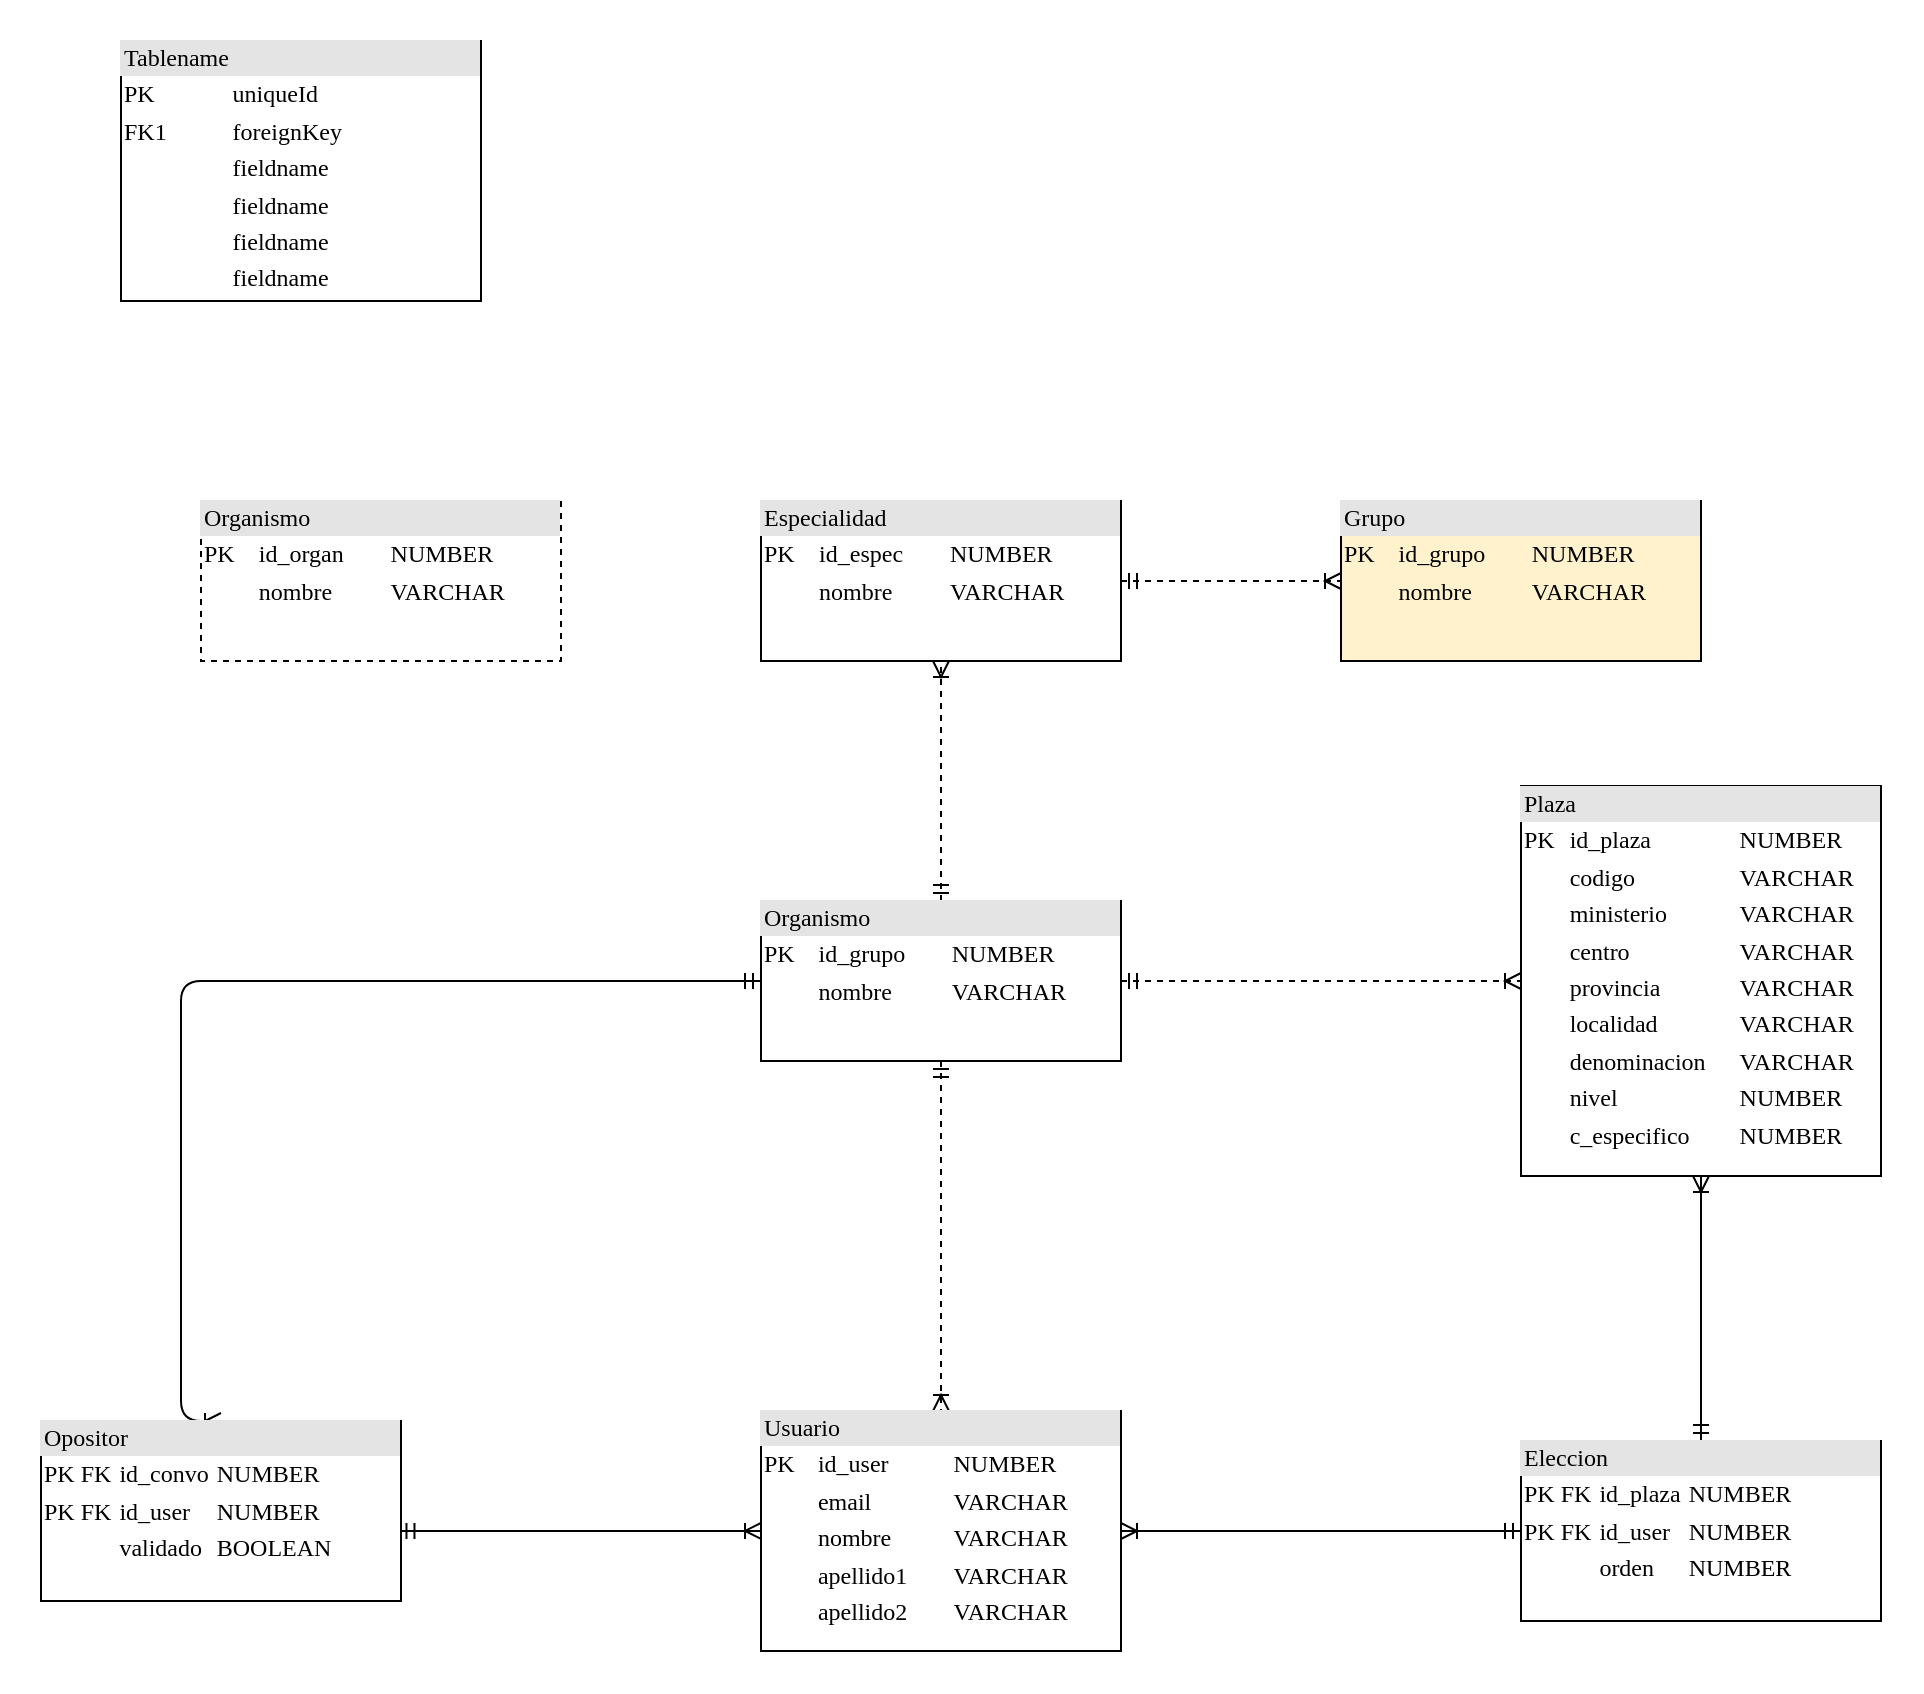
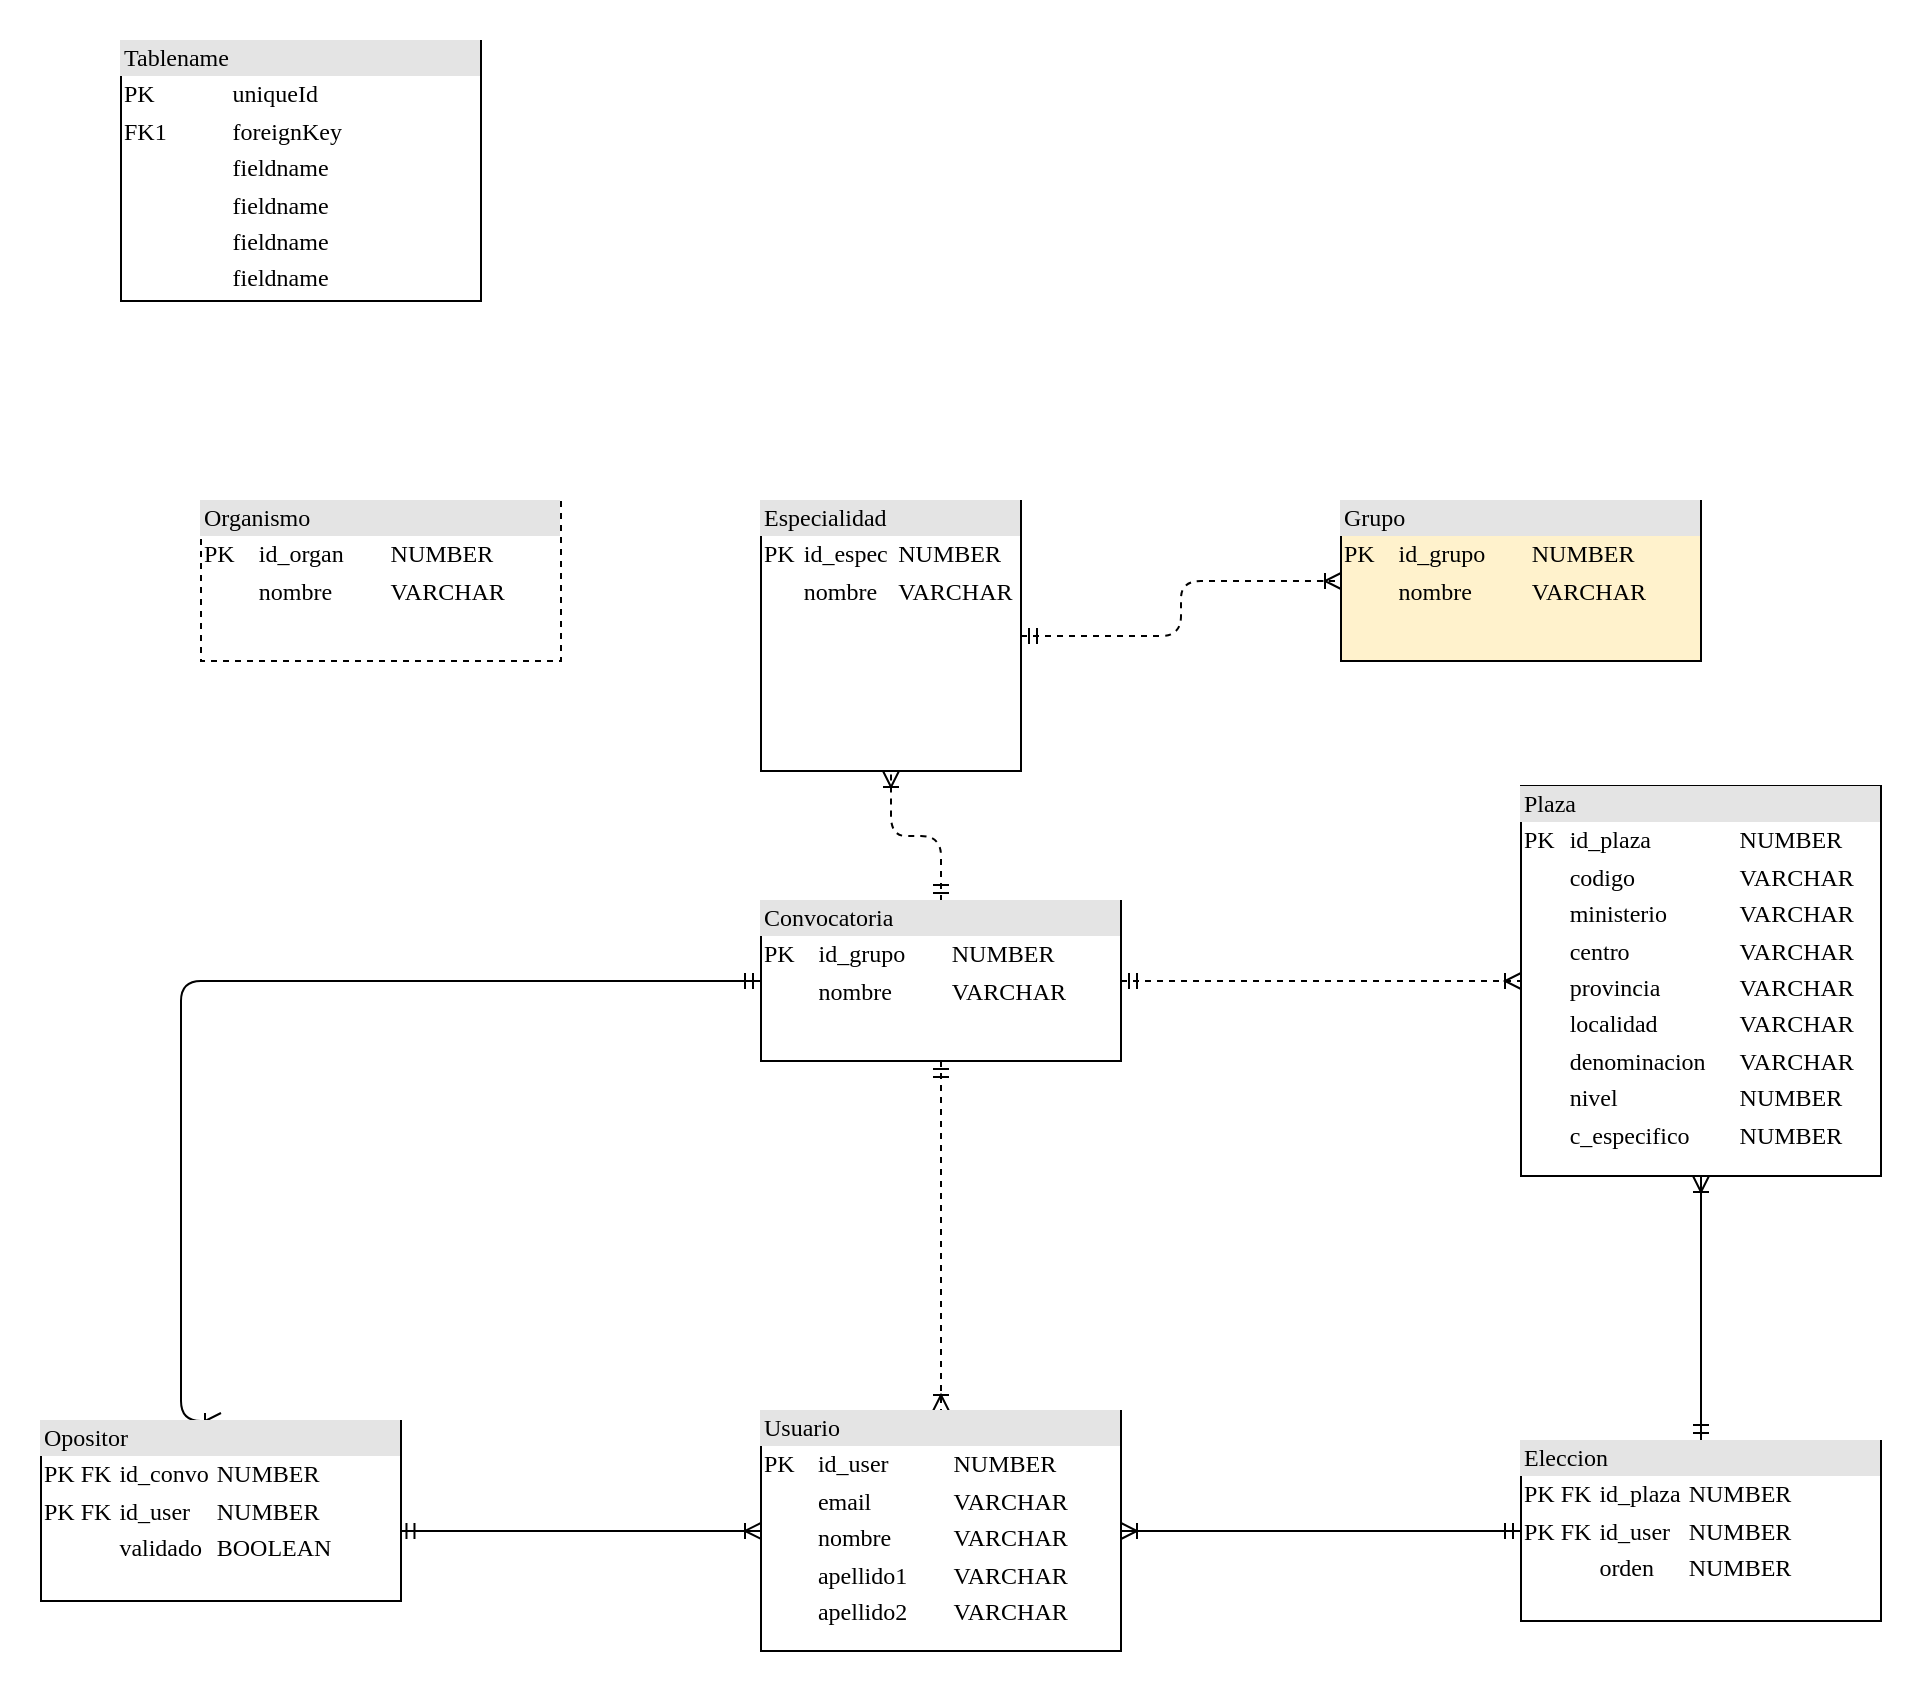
- <mxCell id="14" value="&lt;div style=&quot;box-sizing: border-box ; width: 100% ; background: #e4e4e4 ; padding: 2px&quot;&gt;Especialidad&lt;/div&gt;&lt;table style=&quot;width: 100% ; font-size: 1em&quot; cellspacing=&quot;0&quot; cellpadding=&quot;2&quot;&gt;&lt;tbody&gt;&lt;tr&gt;&lt;td&gt;PK&lt;br&gt;&lt;/td&gt;&lt;td&gt;id_espec&lt;br&gt;&lt;/td&gt;&lt;td&gt;NUMBER&lt;br&gt;&lt;/td&gt;&lt;/tr&gt;&lt;tr&gt;&lt;td&gt;&lt;br&gt;&lt;/td&gt;&lt;td&gt;nombre&lt;br&gt;&lt;/td&gt;&lt;td&gt;VARCHAR&lt;br&gt;&lt;/td&gt;&lt;/tr&gt;&lt;tr&gt;&lt;td&gt;&lt;br&gt;&lt;/td&gt;&lt;td&gt;&lt;br&gt;&lt;/td&gt;&lt;td&gt;&lt;br&gt;&lt;/td&gt;&lt;/tr&gt;&lt;tr&gt;&lt;td&gt;&lt;br&gt;&lt;/td&gt;&lt;td&gt;&lt;br&gt;&lt;/td&gt;&lt;td&gt;&lt;br&gt;&lt;/td&gt;&lt;/tr&gt;&lt;tr&gt;&lt;td&gt;&lt;br&gt;&lt;/td&gt;&lt;td&gt;&lt;br&gt;&lt;/td&gt;&lt;td&gt;&lt;br&gt;&lt;/td&gt;&lt;/tr&gt;&lt;/tbody&gt;&lt;/table&gt;" style="verticalAlign=top;align=left;overflow=fill;html=1;rounded=0;shadow=0;comic=0;labelBackgroundColor=none;strokeWidth=1;fontFamily=Verdana;fontSize=12" vertex="1" parent="1"><mxGeometry x="380" y="250" width="180" height="80" as="geometry" /></mxCell>
+ <mxCell id="14" value="&lt;div style=&quot;box-sizing: border-box ; width: 100% ; background: #e4e4e4 ; padding: 2px&quot;&gt;Especialidad&lt;/div&gt;&lt;table style=&quot;width: 100% ; font-size: 1em&quot; cellspacing=&quot;0&quot; cellpadding=&quot;2&quot;&gt;&lt;tbody&gt;&lt;tr&gt;&lt;td&gt;PK&lt;br&gt;&lt;/td&gt;&lt;td&gt;id_espec&lt;br&gt;&lt;/td&gt;&lt;td&gt;NUMBER&lt;br&gt;&lt;/td&gt;&lt;/tr&gt;&lt;tr&gt;&lt;td&gt;&lt;br&gt;&lt;/td&gt;&lt;td&gt;nombre&lt;br&gt;&lt;/td&gt;&lt;td&gt;VARCHAR&lt;br&gt;&lt;/td&gt;&lt;/tr&gt;&lt;tr&gt;&lt;td&gt;&lt;br&gt;&lt;/td&gt;&lt;td&gt;&lt;br&gt;&lt;/td&gt;&lt;td&gt;&lt;br&gt;&lt;/td&gt;&lt;/tr&gt;&lt;tr&gt;&lt;td&gt;&lt;br&gt;&lt;/td&gt;&lt;td&gt;&lt;br&gt;&lt;/td&gt;&lt;td&gt;&lt;br&gt;&lt;/td&gt;&lt;/tr&gt;&lt;tr&gt;&lt;td&gt;&lt;br&gt;&lt;/td&gt;&lt;td&gt;&lt;br&gt;&lt;/td&gt;&lt;td&gt;&lt;br&gt;&lt;/td&gt;&lt;/tr&gt;&lt;/tbody&gt;&lt;/table&gt;" style="verticalAlign=top;align=left;overflow=fill;html=1;rounded=0;shadow=0;comic=0;labelBackgroundColor=none;strokeWidth=1;fontFamily=Verdana;fontSize=12" vertex="1" parent="1"><mxGeometry x="380" y="250" width="130" height="135" as="geometry" /></mxCell>
- <mxCell id="18" value="&lt;div style=&quot;box-sizing: border-box ; width: 100% ; background: #e4e4e4 ; padding: 2px&quot;&gt;Organismo&lt;br&gt;&lt;/div&gt;&lt;table style=&quot;width: 100% ; font-size: 1em&quot; cellspacing=&quot;0&quot; cellpadding=&quot;2&quot;&gt;&lt;tbody&gt;&lt;tr&gt;&lt;td&gt;PK&lt;br&gt;&lt;/td&gt;&lt;td&gt;id_grupo&lt;br&gt;&lt;/td&gt;&lt;td&gt;NUMBER&lt;br&gt;&lt;/td&gt;&lt;/tr&gt;&lt;tr&gt;&lt;td&gt;&lt;br&gt;&lt;/td&gt;&lt;td&gt;nombre&lt;br&gt;&lt;/td&gt;&lt;td&gt;VARCHAR&lt;br&gt;&lt;/td&gt;&lt;/tr&gt;&lt;tr&gt;&lt;td&gt;&lt;br&gt;&lt;/td&gt;&lt;td&gt;&lt;br&gt;&lt;/td&gt;&lt;td&gt;&lt;br&gt;&lt;/td&gt;&lt;/tr&gt;&lt;tr&gt;&lt;td&gt;&lt;br&gt;&lt;/td&gt;&lt;td&gt;&lt;br&gt;&lt;/td&gt;&lt;td&gt;&lt;br&gt;&lt;/td&gt;&lt;/tr&gt;&lt;tr&gt;&lt;td&gt;&lt;br&gt;&lt;/td&gt;&lt;td&gt;&lt;br&gt;&lt;/td&gt;&lt;td&gt;&lt;br&gt;&lt;/td&gt;&lt;/tr&gt;&lt;/tbody&gt;&lt;/table&gt;" style="verticalAlign=top;align=left;overflow=fill;html=1;rounded=0;shadow=0;comic=0;labelBackgroundColor=none;strokeWidth=1;fontFamily=Verdana;fontSize=12" vertex="1" parent="1"><mxGeometry x="380" y="450" width="180" height="80" as="geometry" /></mxCell>
+ <mxCell id="18" value="&lt;div style=&quot;box-sizing: border-box ; width: 100% ; background: #e4e4e4 ; padding: 2px&quot;&gt;Convocatoria&lt;br&gt;&lt;/div&gt;&lt;table style=&quot;width: 100% ; font-size: 1em&quot; cellspacing=&quot;0&quot; cellpadding=&quot;2&quot;&gt;&lt;tbody&gt;&lt;tr&gt;&lt;td&gt;PK&lt;br&gt;&lt;/td&gt;&lt;td&gt;id_grupo&lt;br&gt;&lt;/td&gt;&lt;td&gt;NUMBER&lt;br&gt;&lt;/td&gt;&lt;/tr&gt;&lt;tr&gt;&lt;td&gt;&lt;br&gt;&lt;/td&gt;&lt;td&gt;nombre&lt;br&gt;&lt;/td&gt;&lt;td&gt;VARCHAR&lt;br&gt;&lt;/td&gt;&lt;/tr&gt;&lt;tr&gt;&lt;td&gt;&lt;br&gt;&lt;/td&gt;&lt;td&gt;&lt;br&gt;&lt;/td&gt;&lt;td&gt;&lt;br&gt;&lt;/td&gt;&lt;/tr&gt;&lt;tr&gt;&lt;td&gt;&lt;br&gt;&lt;/td&gt;&lt;td&gt;&lt;br&gt;&lt;/td&gt;&lt;td&gt;&lt;br&gt;&lt;/td&gt;&lt;/tr&gt;&lt;tr&gt;&lt;td&gt;&lt;br&gt;&lt;/td&gt;&lt;td&gt;&lt;br&gt;&lt;/td&gt;&lt;td&gt;&lt;br&gt;&lt;/td&gt;&lt;/tr&gt;&lt;/tbody&gt;&lt;/table&gt;" style="verticalAlign=top;align=left;overflow=fill;html=1;rounded=0;shadow=0;comic=0;labelBackgroundColor=none;strokeWidth=1;fontFamily=Verdana;fontSize=12" vertex="1" parent="1"><mxGeometry x="380" y="450" width="180" height="80" as="geometry" /></mxCell>
